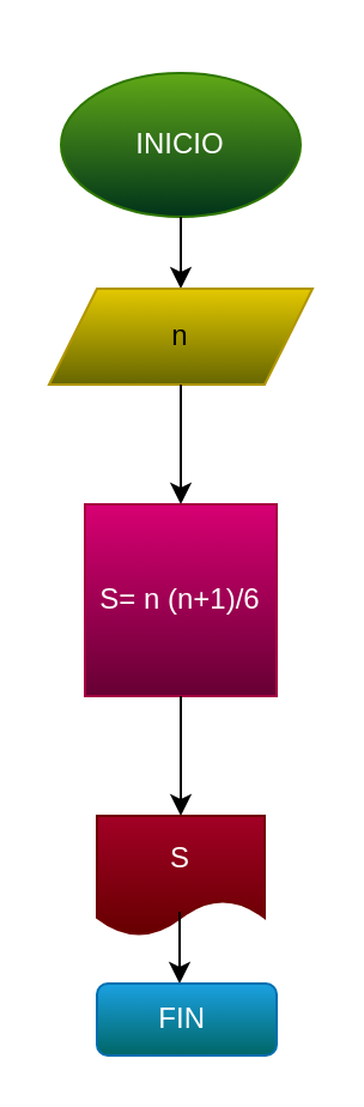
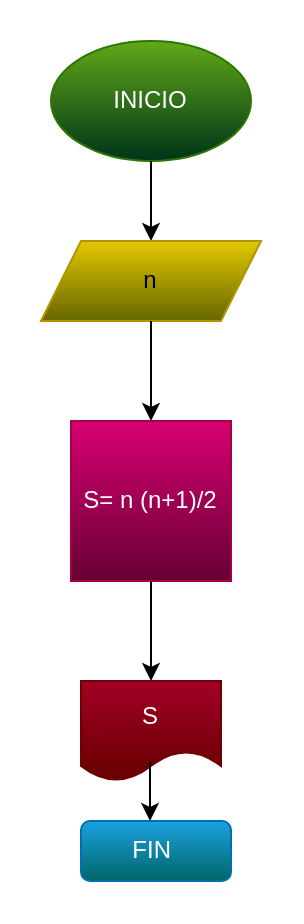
- <mxCell id="2" value="INICIO" style="ellipse;whiteSpace=wrap;html=1;fillColor=#60a917;fontColor=#ffffff;strokeColor=#2D7600;gradientColor=#00331A;" vertex="1" parent="1"><mxGeometry x="25" y="30" width="100" height="60" as="geometry" /></mxCell>
+ <mxCell id="2" value="INICIO" style="ellipse;whiteSpace=wrap;html=1;fillColor=#60a917;fontColor=#ffffff;strokeColor=#2D7600;gradientColor=#00331A;" vertex="1" parent="1"><mxGeometry x="25" y="20" width="100" height="60" as="geometry" /></mxCell>
- <mxCell id="6" value="S= n (n+1)/6" style="whiteSpace=wrap;html=1;aspect=fixed;fillColor=#d80073;fontColor=#ffffff;strokeColor=#A50040;gradientColor=#660033;" vertex="1" parent="1"><mxGeometry x="35" y="210" width="80" height="80" as="geometry" /></mxCell>
+ <mxCell id="6" value="S= n (n+1)/2" style="whiteSpace=wrap;html=1;aspect=fixed;fillColor=#d80073;fontColor=#ffffff;strokeColor=#A50040;gradientColor=#660033;" vertex="1" parent="1"><mxGeometry x="35" y="210" width="80" height="80" as="geometry" /></mxCell>
